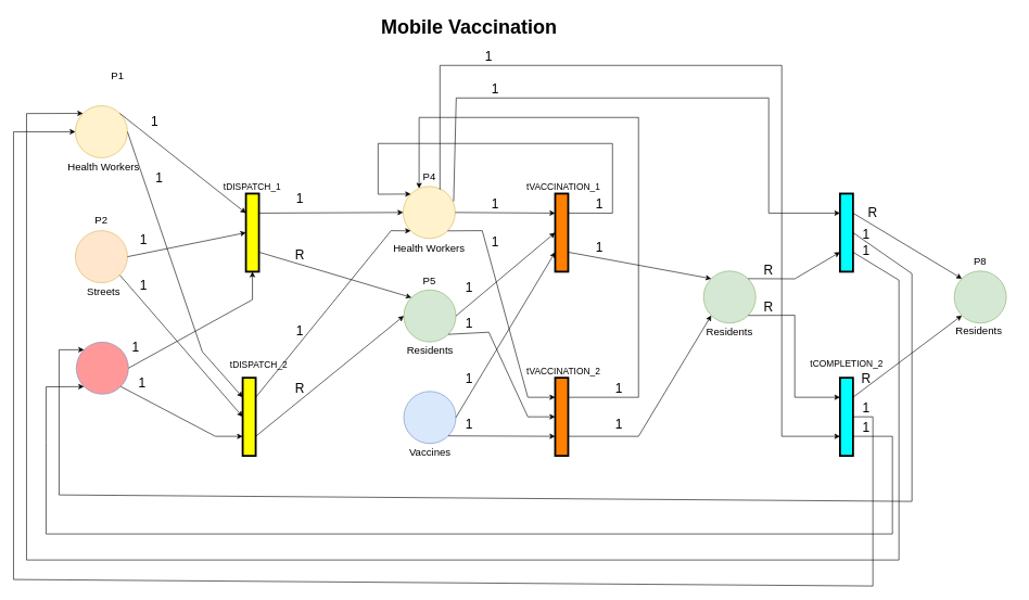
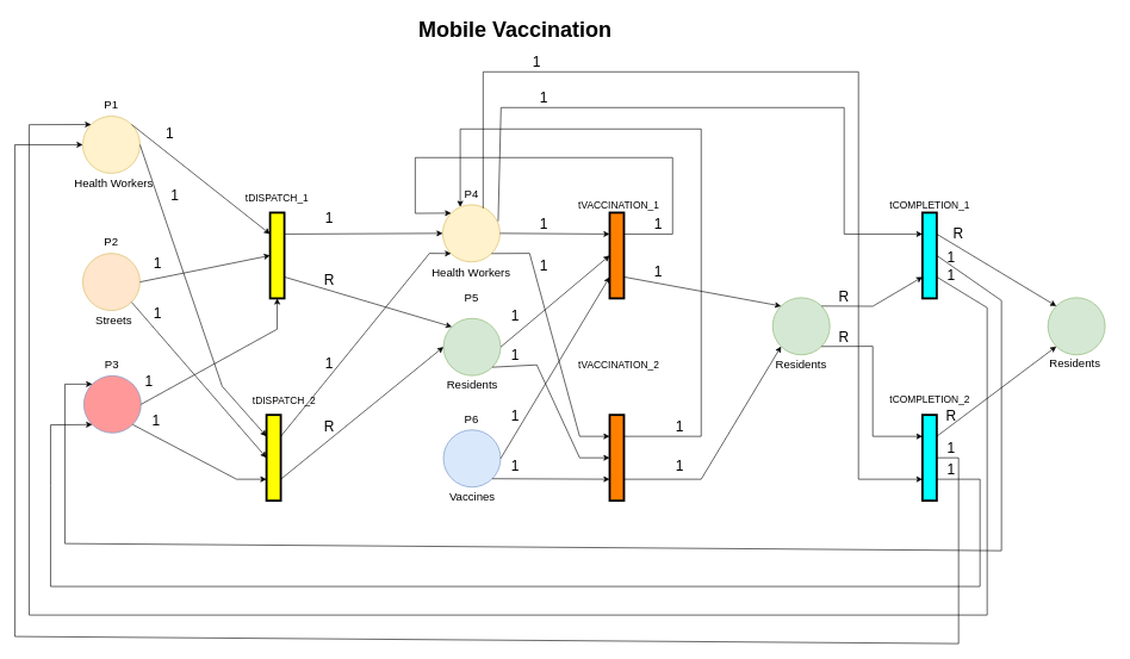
- <mxCell id="27" value="P1" style="text;html=1;strokeColor=none;fillColor=none;align=center;verticalAlign=middle;whiteSpace=wrap;rounded=0;labelBorderColor=none;fontSize=16;" vertex="1" parent="1"><mxGeometry x="165" y="100" width="30" height="30" as="geometry" /></mxCell>
+ <mxCell id="27" value="P1" style="text;html=1;strokeColor=none;fillColor=none;align=center;verticalAlign=middle;whiteSpace=wrap;rounded=0;labelBorderColor=none;fontSize=16;" vertex="1" parent="1"><mxGeometry x="140" y="130" width="30" height="30" as="geometry" /></mxCell>
- <mxCell id="29" value="tDISPATCH_1" style="text;html=1;strokeColor=none;fillColor=none;align=center;verticalAlign=middle;whiteSpace=wrap;rounded=0;labelBorderColor=none;fontSize=14;" vertex="1" parent="1"><mxGeometry x="342" y="277" width="90" height="20" as="geometry" /></mxCell>
+ <mxCell id="29" value="tDISPATCH_1" style="text;html=1;strokeColor=none;fillColor=none;align=center;verticalAlign=middle;whiteSpace=wrap;rounded=0;labelBorderColor=none;fontSize=14;" vertex="1" parent="1"><mxGeometry x="342" y="267" width="90" height="20" as="geometry" /></mxCell>
+ <mxCell id="75" value="tCOMPLETION_1" style="text;html=1;strokeColor=none;fillColor=none;align=center;verticalAlign=middle;whiteSpace=wrap;rounded=0;labelBorderColor=none;fontSize=14;" vertex="1" parent="1"><mxGeometry x="1230" y="277" width="140" height="20" as="geometry" /></mxCell>
- <mxCell id="24" value="P8" style="text;html=1;strokeColor=none;fillColor=none;align=center;verticalAlign=middle;whiteSpace=wrap;rounded=0;labelBorderColor=none;fontSize=16;" parent="1" vertex="1"><mxGeometry x="1490" y="386" width="30" height="30" as="geometry" /></mxCell>
- <mxCell id="11" value="P5" style="text;html=1;strokeColor=none;fillColor=none;align=center;verticalAlign=middle;whiteSpace=wrap;rounded=0;labelBorderColor=none;fontSize=16;" parent="1" vertex="1"><mxGeometry x="643.5" y="415" width="30" height="30" as="geometry" /></mxCell>
+ <mxCell id="11" value="P5" style="text;html=1;strokeColor=none;fillColor=none;align=center;verticalAlign=middle;whiteSpace=wrap;rounded=0;labelBorderColor=none;fontSize=16;" parent="1" vertex="1"><mxGeometry x="643.5" y="400" width="30" height="30" as="geometry" /></mxCell>
+ <mxCell id="17" value="P3" style="text;html=1;strokeColor=none;fillColor=none;align=center;verticalAlign=middle;whiteSpace=wrap;rounded=0;labelBorderColor=none;fontSize=16;" parent="1" vertex="1"><mxGeometry x="140.5" y="495.25" width="30" height="30" as="geometry" /></mxCell>
- <mxCell id="13" value="tVACCINATION_2" style="text;html=1;strokeColor=none;fillColor=none;align=center;verticalAlign=middle;whiteSpace=wrap;rounded=0;labelBorderColor=none;fontSize=14;" parent="1" vertex="1"><mxGeometry x="800" y="560" width="130" height="20" as="geometry" /></mxCell>
+ <mxCell id="13" value="tVACCINATION_2" style="text;html=1;strokeColor=none;fillColor=none;align=center;verticalAlign=middle;whiteSpace=wrap;rounded=0;labelBorderColor=none;fontSize=14;" parent="1" vertex="1"><mxGeometry x="800" y="500" width="130" height="20" as="geometry" /></mxCell>
+ <mxCell id="10" value="P6" style="text;html=1;strokeColor=none;fillColor=none;align=center;verticalAlign=middle;whiteSpace=wrap;rounded=0;labelBorderColor=none;fontSize=16;" parent="1" vertex="1"><mxGeometry x="643.5" y="571" width="30" height="30" as="geometry" /></mxCell>
